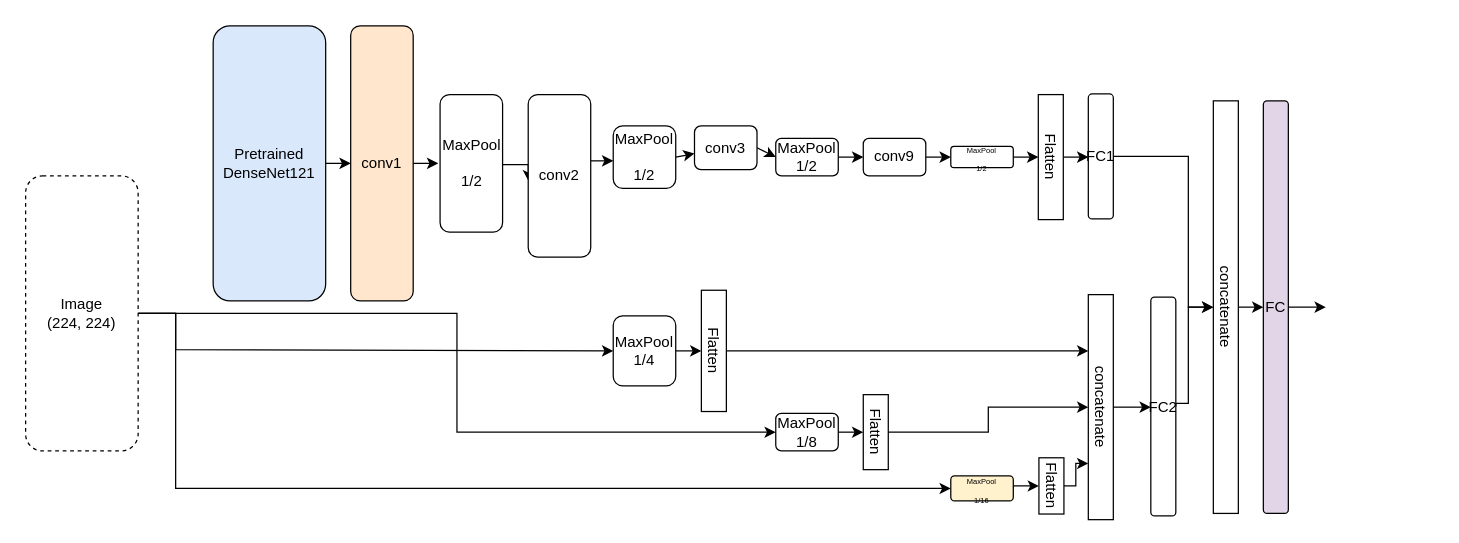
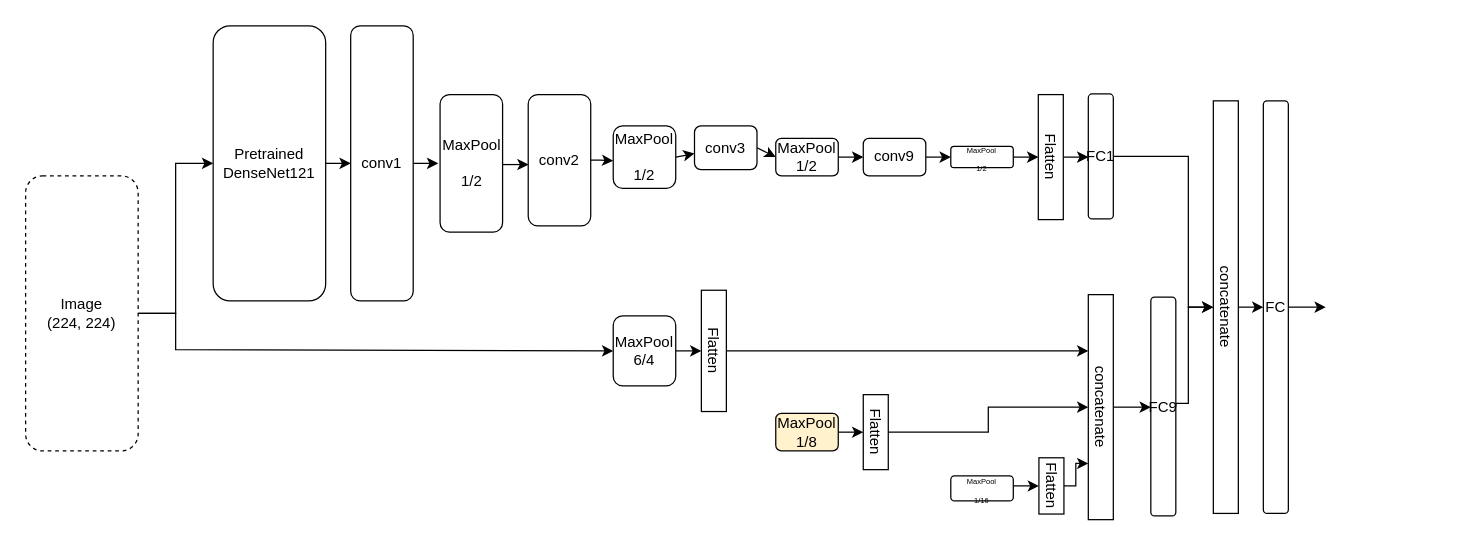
- <mxCell id="3" value="Pretrained&lt;br&gt;DenseNet121&lt;br&gt;" style="rounded=1;whiteSpace=wrap;html=1;fillColor=#dae8fc;" vertex="1" parent="1"><mxGeometry x="170" y="20" width="90" height="220" as="geometry" /></mxCell>
+ <mxCell id="3" value="Pretrained&lt;br&gt;DenseNet121&lt;br&gt;" style="rounded=1;whiteSpace=wrap;html=1;" vertex="1" parent="1"><mxGeometry x="170" y="20" width="90" height="220" as="geometry" /></mxCell>
- <mxCell id="5" value="conv1&lt;br&gt;" style="rounded=1;whiteSpace=wrap;html=1;fillColor=#ffe6cc;" vertex="1" parent="1"><mxGeometry x="280" y="20" width="50" height="220" as="geometry" /></mxCell>
+ <mxCell id="5" value="conv1&lt;br&gt;" style="rounded=1;whiteSpace=wrap;html=1;" vertex="1" parent="1"><mxGeometry x="280" y="20" width="50" height="220" as="geometry" /></mxCell>
- <mxCell id="17" value="conv2&lt;br&gt;" style="rounded=1;whiteSpace=wrap;html=1;" vertex="1" parent="1"><mxGeometry x="422" y="75" width="50" height="130" as="geometry" /></mxCell>
+ <mxCell id="17" value="conv2&lt;br&gt;" style="rounded=1;whiteSpace=wrap;html=1;" vertex="1" parent="1"><mxGeometry x="422" y="75" width="50" height="105" as="geometry" /></mxCell>
- <mxCell id="43" value="FC&lt;br&gt;" style="rounded=1;whiteSpace=wrap;html=1;fillColor=#e1d5e7;" vertex="1" parent="1"><mxGeometry x="1010" y="80" width="20" height="330" as="geometry" /></mxCell>
+ <mxCell id="43" value="FC&lt;br&gt;" style="rounded=1;whiteSpace=wrap;html=1;" vertex="1" parent="1"><mxGeometry x="1010" y="80" width="20" height="330" as="geometry" /></mxCell>
- <mxCell id="11" value="MaxPool&lt;br&gt;1/4&lt;br&gt;" style="rounded=1;whiteSpace=wrap;html=1;" vertex="1" parent="1"><mxGeometry x="490" y="252" width="50" height="56" as="geometry" /></mxCell>
+ <mxCell id="11" value="MaxPool&lt;br&gt;6/4&lt;br&gt;" style="rounded=1;whiteSpace=wrap;html=1;" vertex="1" parent="1"><mxGeometry x="490" y="252" width="50" height="56" as="geometry" /></mxCell>
- <mxCell id="44" value="" style="edgeStyle=orthogonalEdgeStyle;rounded=0;orthogonalLoop=1;jettySize=auto;html=1;" edge="1" parent="1" source="47" target="13"><mxGeometry relative="1" as="geometry"><mxPoint x="190" y="250" as="targetPoint" /></mxGeometry></mxCell>
+ <mxCell id="44" value="" style="edgeStyle=orthogonalEdgeStyle;rounded=0;orthogonalLoop=1;jettySize=auto;html=1;entryX=0;entryY=0.5;entryDx=0;entryDy=0;" edge="1" parent="1" source="47" target="3"><mxGeometry relative="1" as="geometry"><mxPoint x="190" y="250" as="targetPoint" /></mxGeometry></mxCell>
- <mxCell id="39" value="FC2&lt;br&gt;" style="rounded=1;whiteSpace=wrap;html=1;" vertex="1" parent="1"><mxGeometry x="920" y="237" width="20" height="175" as="geometry" /></mxCell>
+ <mxCell id="39" value="FC9&lt;br&gt;" style="rounded=1;whiteSpace=wrap;html=1;" vertex="1" parent="1"><mxGeometry x="920" y="237" width="20" height="175" as="geometry" /></mxCell>
- <mxCell id="13" value="MaxPool&lt;br&gt;1/8&lt;br&gt;" style="rounded=1;whiteSpace=wrap;html=1;" vertex="1" parent="1"><mxGeometry x="620" y="330" width="50" height="30" as="geometry" /></mxCell>
+ <mxCell id="13" value="MaxPool&lt;br&gt;1/8&lt;br&gt;" style="rounded=1;whiteSpace=wrap;html=1;fillColor=#fff2cc;" vertex="1" parent="1"><mxGeometry x="620" y="330" width="50" height="30" as="geometry" /></mxCell>
- <mxCell id="46" style="edgeStyle=orthogonalEdgeStyle;rounded=0;orthogonalLoop=1;jettySize=auto;html=1;exitX=1;exitY=0.5;exitDx=0;exitDy=0;entryX=0;entryY=0.5;entryDx=0;entryDy=0;" edge="1" parent="1" source="47" target="29"><mxGeometry relative="1" as="geometry"><Array as="points"><mxPoint x="140" y="250" /><mxPoint x="140" y="390" /></Array></mxGeometry></mxCell>
- <mxCell id="29" value="&lt;font style=&quot;font-size: 6px&quot;&gt;MaxPool&lt;br&gt;1/16&lt;/font&gt;&lt;br&gt;" style="rounded=1;whiteSpace=wrap;html=1;fillColor=#fff2cc;" vertex="1" parent="1"><mxGeometry x="760" y="380" width="50" height="20" as="geometry" /></mxCell>
+ <mxCell id="29" value="&lt;font style=&quot;font-size: 6px&quot;&gt;MaxPool&lt;br&gt;1/16&lt;/font&gt;&lt;br&gt;" style="rounded=1;whiteSpace=wrap;html=1;" vertex="1" parent="1"><mxGeometry x="760" y="380" width="50" height="20" as="geometry" /></mxCell>
